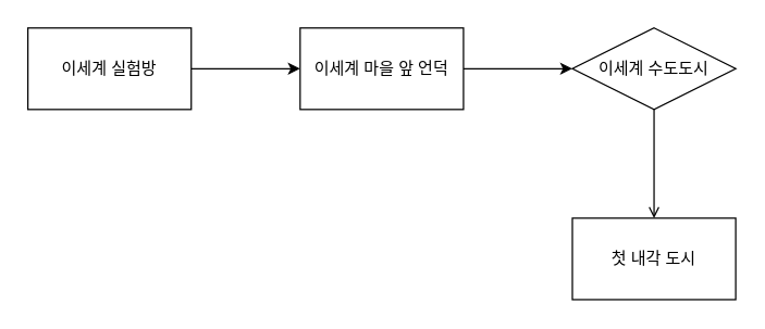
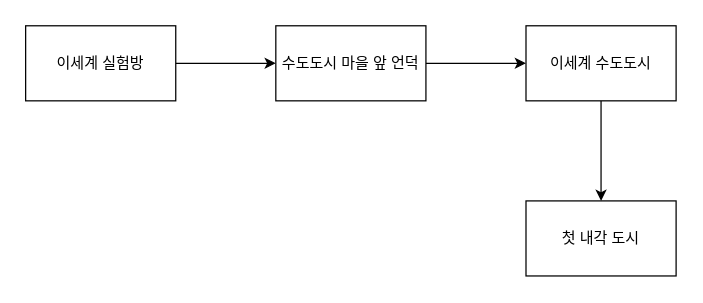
- <mxCell id="5" value="이세계 마을 앞 언덕" style="whiteSpace=wrap;html=1;rounded=0;" vertex="1" parent="1"><mxGeometry x="220" y="20" width="120" height="60" as="geometry" /></mxCell>
+ <mxCell id="5" value="수도도시 마을 앞 언덕" style="whiteSpace=wrap;html=1;rounded=0;" vertex="1" parent="1"><mxGeometry x="220" y="20" width="120" height="60" as="geometry" /></mxCell>
- <mxCell id="7" value="이세계 수도도시" style="rhombus;whiteSpace=wrap;html=1;" vertex="1" parent="1"><mxGeometry x="420" y="20" width="120" height="60" as="geometry" /></mxCell>
+ <mxCell id="7" value="이세계 수도도시" style="whiteSpace=wrap;html=1;rounded=0;" vertex="1" parent="1"><mxGeometry x="420" y="20" width="120" height="60" as="geometry" /></mxCell>
- <mxCell id="6" value="" style="edgeStyle=orthogonalEdgeStyle;rounded=0;orthogonalLoop=1;jettySize=auto;html=1;endArrow=open;" edge="1" parent="1" source="7" target="8"><mxGeometry relative="1" as="geometry" /></mxCell>
+ <mxCell id="6" value="" style="edgeStyle=orthogonalEdgeStyle;rounded=0;orthogonalLoop=1;jettySize=auto;html=1;" edge="1" parent="1" source="7" target="8"><mxGeometry relative="1" as="geometry" /></mxCell>
